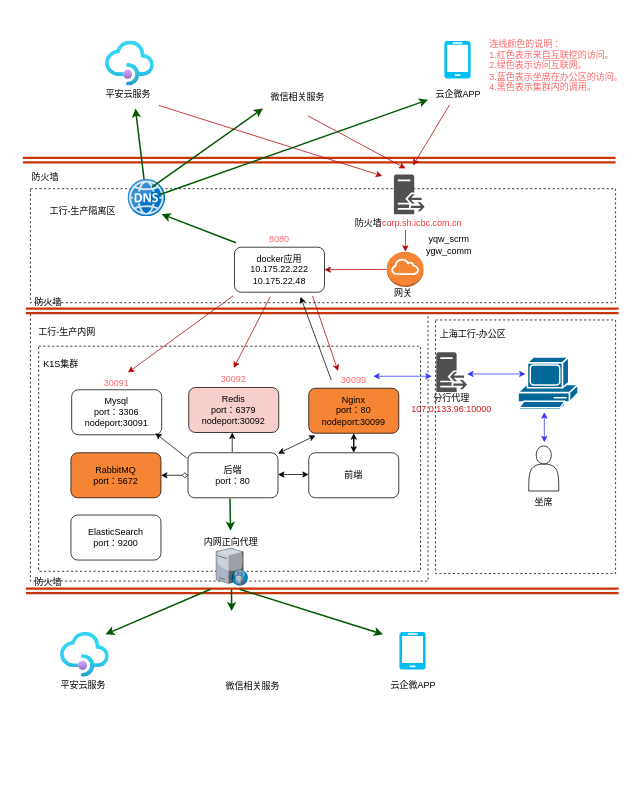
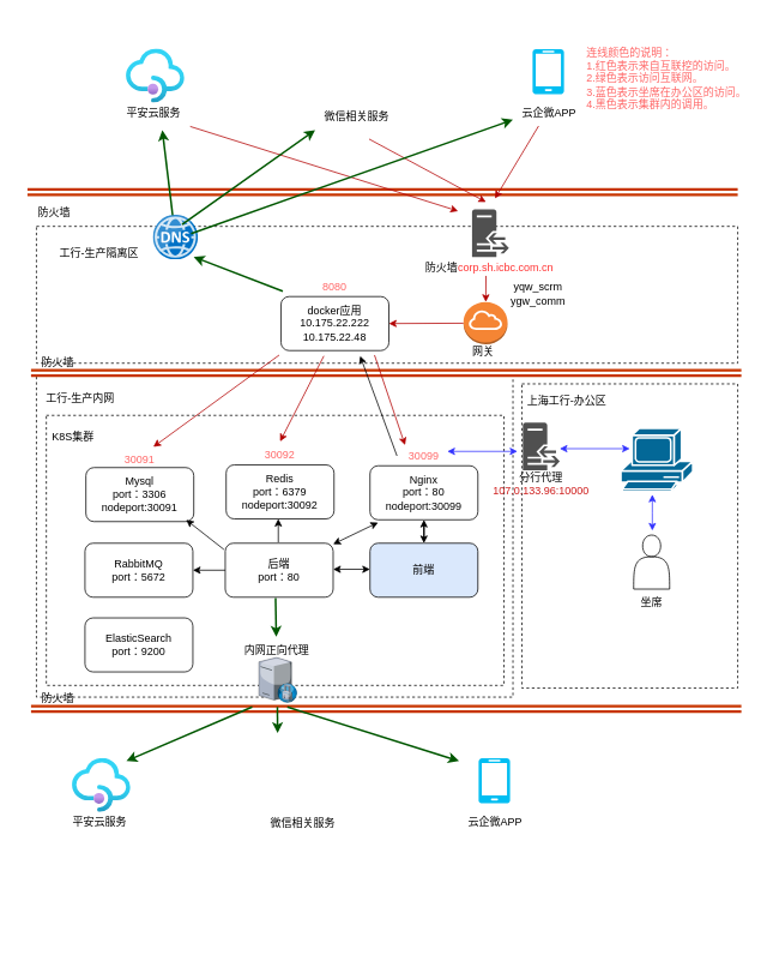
- <mxCell id="9" value="K1S集群" style="text;html=1;align=center;verticalAlign=middle;whiteSpace=wrap;rounded=0;" parent="1" vertex="1"><mxGeometry x="51" y="470" width="60" height="30" as="geometry" /></mxCell>
+ <mxCell id="9" value="K8S集群" style="text;html=1;align=center;verticalAlign=middle;whiteSpace=wrap;rounded=0;" parent="1" vertex="1"><mxGeometry x="51" y="470" width="60" height="30" as="geometry" /></mxCell>
- <mxCell id="33" value="&lt;div&gt;&lt;span style=&quot;background-color: initial;&quot;&gt;Redis&lt;/span&gt;&lt;/div&gt;&lt;div&gt;&lt;span style=&quot;background-color: initial;&quot;&gt;port：6379&lt;/span&gt;&lt;/div&gt;&lt;div&gt;nodeport:30092&lt;/div&gt;" style="rounded=1;whiteSpace=wrap;html=1;fillColor=#f8cecc;" parent="32" vertex="1"><mxGeometry y="26" width="120" height="60" as="geometry" /></mxCell>
+ <mxCell id="33" value="&lt;div&gt;&lt;span style=&quot;background-color: initial;&quot;&gt;Redis&lt;/span&gt;&lt;/div&gt;&lt;div&gt;&lt;span style=&quot;background-color: initial;&quot;&gt;port：6379&lt;/span&gt;&lt;/div&gt;&lt;div&gt;nodeport:30092&lt;/div&gt;" style="rounded=1;whiteSpace=wrap;html=1;" parent="32" vertex="1"><mxGeometry y="26" width="120" height="60" as="geometry" /></mxCell>
- <mxCell id="48" value="&lt;div&gt;Nginx&lt;/div&gt;&lt;div&gt;port：80&lt;/div&gt;&lt;div&gt;nodeport:30099&lt;/div&gt;" style="rounded=1;whiteSpace=wrap;html=1;fillColor=#f58534;" parent="46" vertex="1"><mxGeometry y="26" width="120" height="60" as="geometry" /></mxCell>
+ <mxCell id="48" value="&lt;div&gt;Nginx&lt;/div&gt;&lt;div&gt;port：80&lt;/div&gt;&lt;div&gt;nodeport:30099&lt;/div&gt;" style="rounded=1;whiteSpace=wrap;html=1;" parent="46" vertex="1"><mxGeometry y="26" width="120" height="60" as="geometry" /></mxCell>
- <mxCell id="10" value="&lt;div&gt;&lt;span style=&quot;background-color: initial;&quot;&gt;RabbitMQ&lt;/span&gt;&lt;/div&gt;&lt;div&gt;&lt;span style=&quot;background-color: initial;&quot;&gt;port：5672&lt;/span&gt;&lt;/div&gt;" style="rounded=1;whiteSpace=wrap;html=1;fillColor=#f58534;" parent="1" vertex="1"><mxGeometry x="94" y="603" width="120" height="60" as="geometry" /></mxCell>
+ <mxCell id="10" value="&lt;div&gt;&lt;span style=&quot;background-color: initial;&quot;&gt;RabbitMQ&lt;/span&gt;&lt;/div&gt;&lt;div&gt;&lt;span style=&quot;background-color: initial;&quot;&gt;port：5672&lt;/span&gt;&lt;/div&gt;" style="rounded=1;whiteSpace=wrap;html=1;" parent="1" vertex="1"><mxGeometry x="94" y="603" width="120" height="60" as="geometry" /></mxCell>
- <mxCell id="70" value="" style="endArrow=diamond;startArrow=classic;html=1;rounded=0;exitX=1;exitY=0.5;exitDx=0;exitDy=0;entryX=0;entryY=0.5;entryDx=0;entryDy=0;endFill=0;" parent="1" source="10" target="12" edge="1"><mxGeometry width="50" height="50" relative="1" as="geometry"><mxPoint x="450" y="650" as="sourcePoint" /><mxPoint x="500" y="600" as="targetPoint" /></mxGeometry></mxCell>
+ <mxCell id="70" value="" style="endArrow=none;startArrow=classic;html=1;rounded=0;exitX=1;exitY=0.5;exitDx=0;exitDy=0;entryX=0;entryY=0.5;entryDx=0;entryDy=0;endFill=0;" parent="1" source="10" target="12" edge="1"><mxGeometry width="50" height="50" relative="1" as="geometry"><mxPoint x="450" y="650" as="sourcePoint" /><mxPoint x="500" y="600" as="targetPoint" /></mxGeometry></mxCell>
- <mxCell id="45" value="前端" style="rounded=1;whiteSpace=wrap;html=1;" parent="1" vertex="1"><mxGeometry x="411" y="603" width="120" height="60" as="geometry" /></mxCell>
+ <mxCell id="45" value="前端" style="rounded=1;whiteSpace=wrap;html=1;fillColor=#dae8fc;" parent="1" vertex="1"><mxGeometry x="411" y="603" width="120" height="60" as="geometry" /></mxCell>
